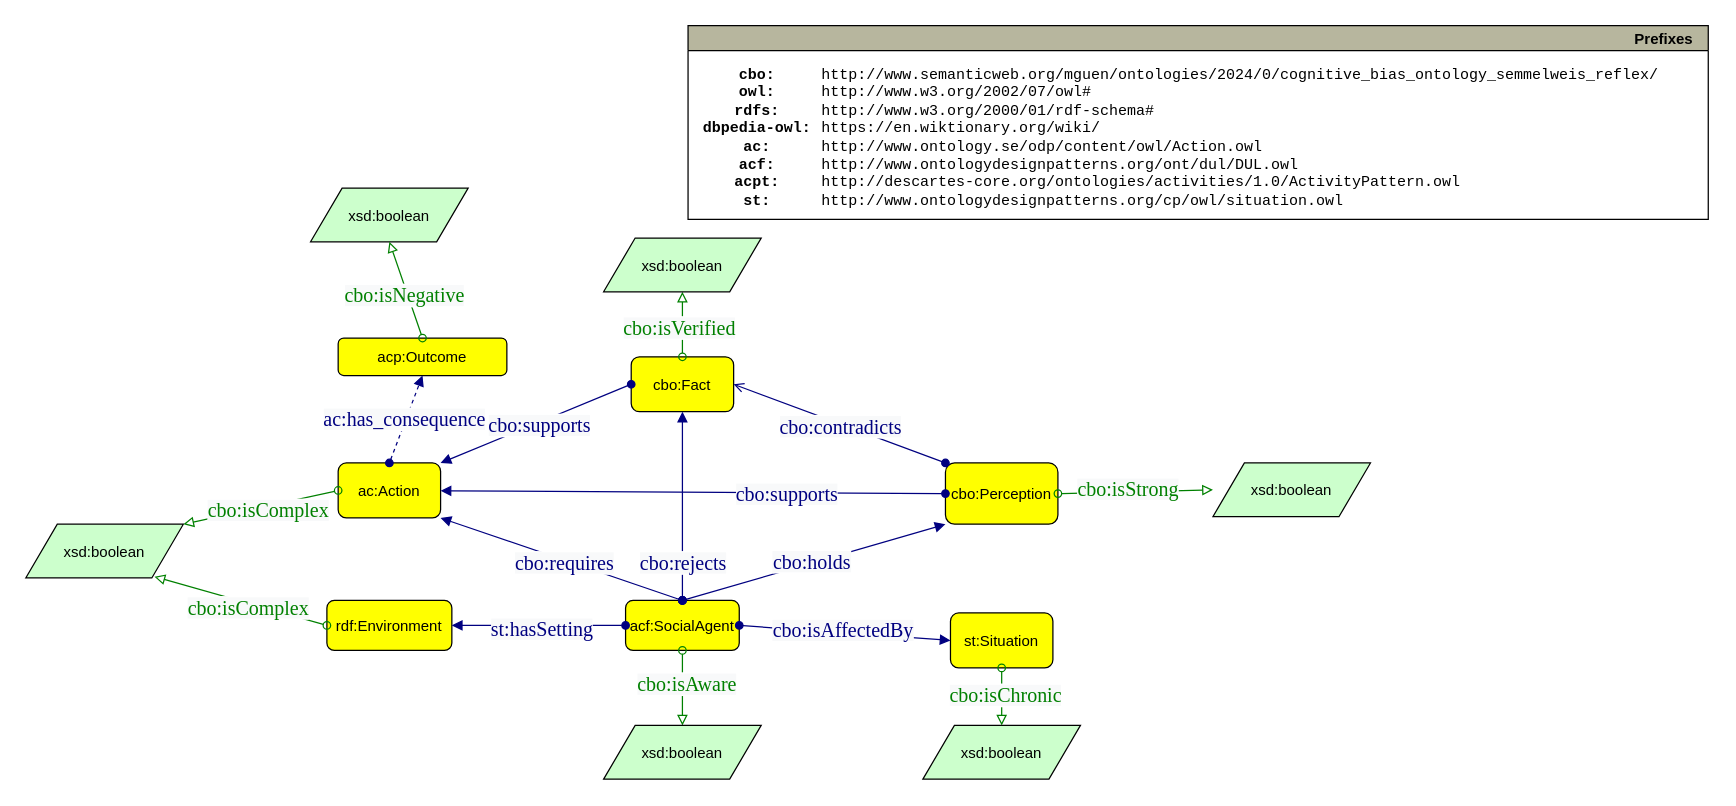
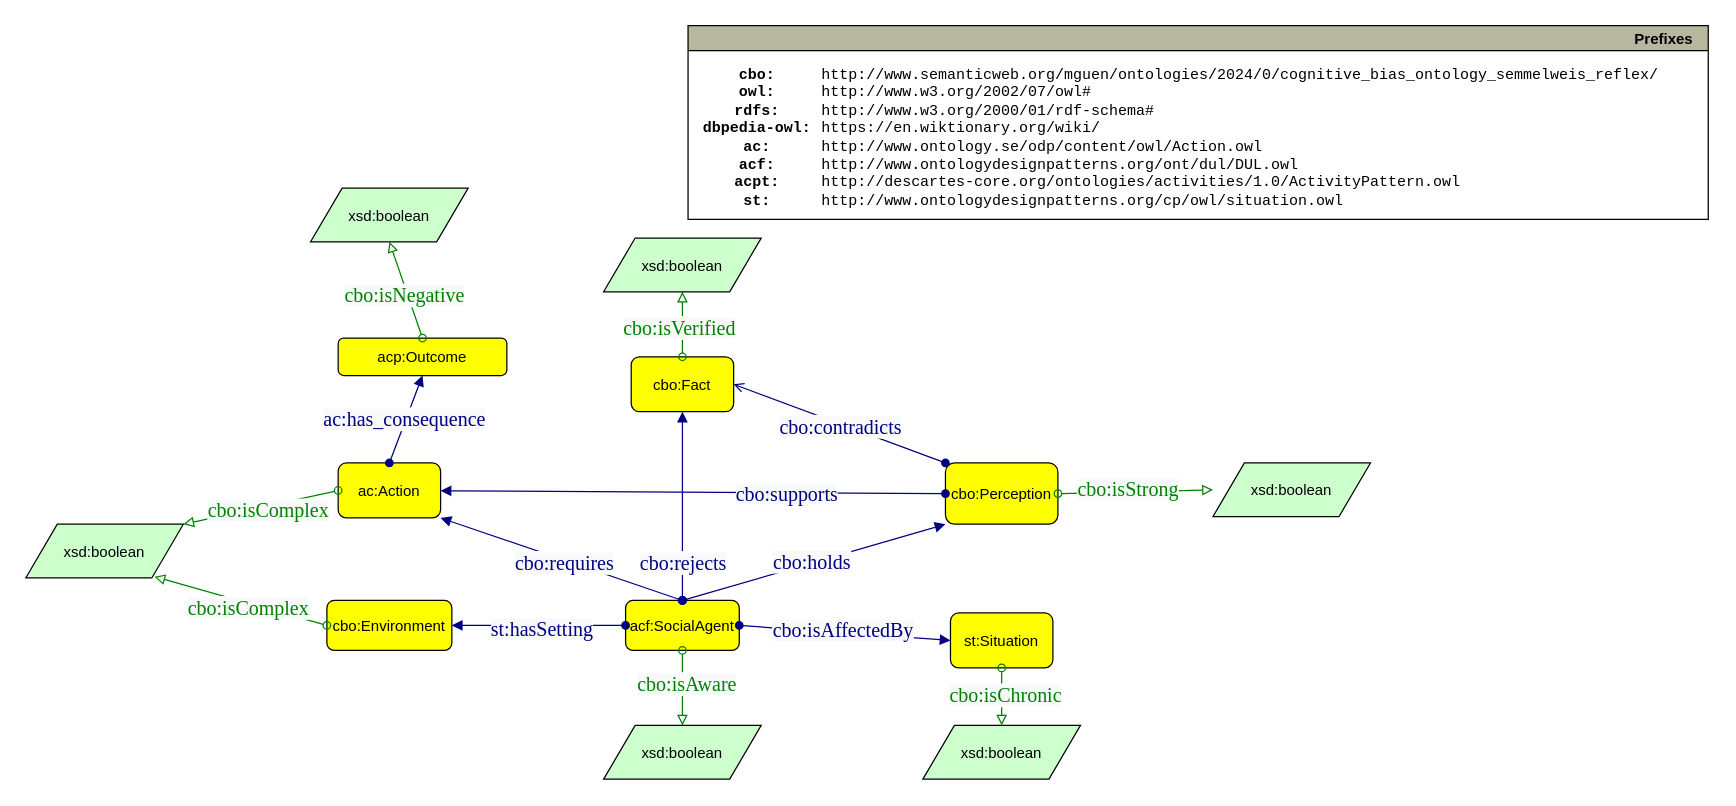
- <mxCell id="21" value="" style="graphMlID=e0;rounded=0;endArrow=block;strokeColor=#000080;strokeWidth=1.0;startArrow=oval;startFill=1;endFill=1;exitX=0;exitY=0.5;exitDx=0;exitDy=0;entryX=1;entryY=0;entryDx=0;entryDy=0;" parent="1" source="4" target="2" edge="1"><mxGeometry relative="1" as="geometry"><mxPoint x="430" y="430.082" as="sourcePoint" /><mxPoint x="581" y="430" as="targetPoint" /></mxGeometry></mxCell>
- <mxCell id="22" value="&lt;span style=&quot;color: rgb(0 , 0 , 128) ; font-family: &amp;quot;dialog&amp;quot; ; font-size: 16px ; background-color: rgb(248 , 249 , 250)&quot;&gt;cbo:supports&lt;/span&gt;" style="text;html=1;align=center;verticalAlign=middle;resizable=0;points=[];labelBackgroundColor=#ffffff;" parent="21" vertex="1" connectable="0"><mxGeometry x="-0.017" y="2" relative="1" as="geometry"><mxPoint as="offset" /></mxGeometry></mxCell>
- <mxCell id="11" value="" style="graphMlID=e0;rounded=0;endArrow=block;strokeColor=#000080;strokeWidth=1.0;startArrow=oval;startFill=1;endFill=1;entryX=0.5;entryY=1;entryDx=0;entryDy=0;exitX=0.5;exitY=0;exitDx=0;exitDy=0;dashed=1;" parent="1" source="2" target="5" edge="1"><mxGeometry relative="1" as="geometry"><mxPoint x="430" y="430.082" as="sourcePoint" /><mxPoint x="581" y="430" as="targetPoint" /></mxGeometry></mxCell>
+ <mxCell id="11" value="" style="graphMlID=e0;rounded=0;endArrow=block;strokeColor=#000080;strokeWidth=1.0;startArrow=oval;startFill=1;endFill=1;entryX=0.5;entryY=1;entryDx=0;entryDy=0;exitX=0.5;exitY=0;exitDx=0;exitDy=0;" parent="1" source="2" target="5" edge="1"><mxGeometry relative="1" as="geometry"><mxPoint x="430" y="430.082" as="sourcePoint" /><mxPoint x="581" y="430" as="targetPoint" /></mxGeometry></mxCell>
- <mxCell id="3" value="rdf:Environment" style="graphMlID=n4;shape=rect;rounded=1;arcsize=30;fillColor=#ffff00;strokeColor=#000000;strokeWidth=1.0" parent="1" vertex="1"><mxGeometry x="260.98" y="480" width="100" height="40" as="geometry" /></mxCell>
+ <mxCell id="3" value="cbo:Environment" style="graphMlID=n4;shape=rect;rounded=1;arcsize=30;fillColor=#ffff00;strokeColor=#000000;strokeWidth=1.0" parent="1" vertex="1"><mxGeometry x="260.98" y="480" width="100" height="40" as="geometry" /></mxCell>
